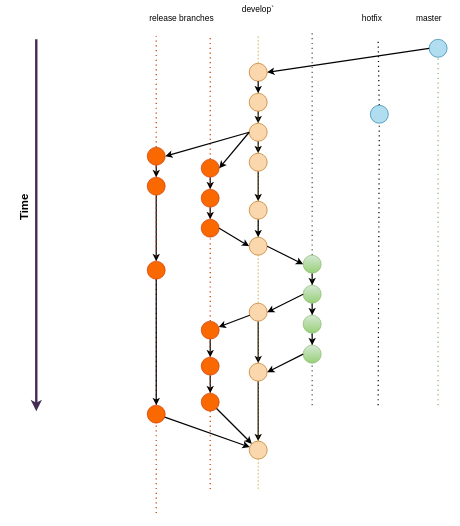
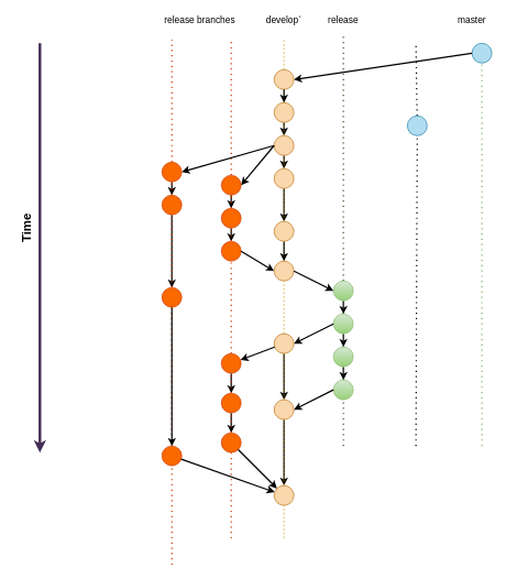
- <mxCell id="5" value="&lt;font style=&quot;font-size: 14px&quot;&gt;develop`&lt;/font&gt;" style="text;html=1;strokeColor=none;fillColor=none;align=center;verticalAlign=middle;whiteSpace=wrap;rounded=0;" parent="1" vertex="1"><mxGeometry x="400" y="5" width="60" height="20" as="geometry" /></mxCell>
+ <mxCell id="5" value="&lt;font style=&quot;font-size: 14px&quot;&gt;develop`&lt;/font&gt;" style="text;html=1;strokeColor=none;fillColor=none;align=center;verticalAlign=middle;whiteSpace=wrap;rounded=0;" parent="1" vertex="1"><mxGeometry x="400" y="20" width="60" height="20" as="geometry" /></mxCell>
+ <mxCell id="12" value="&lt;font style=&quot;font-size: 14px&quot;&gt;release&lt;/font&gt;" style="text;html=1;strokeColor=none;fillColor=none;align=center;verticalAlign=middle;whiteSpace=wrap;rounded=0;" vertex="1" parent="1"><mxGeometry x="500" y="20" width="40" height="20" as="geometry" /></mxCell>
- <mxCell id="14" value="&lt;font style=&quot;font-size: 14px&quot;&gt;hotfix&lt;/font&gt;" style="text;html=1;strokeColor=none;fillColor=none;align=center;verticalAlign=middle;whiteSpace=wrap;rounded=0;" vertex="1" parent="1"><mxGeometry x="600" y="20" width="40" height="20" as="geometry" /></mxCell>
